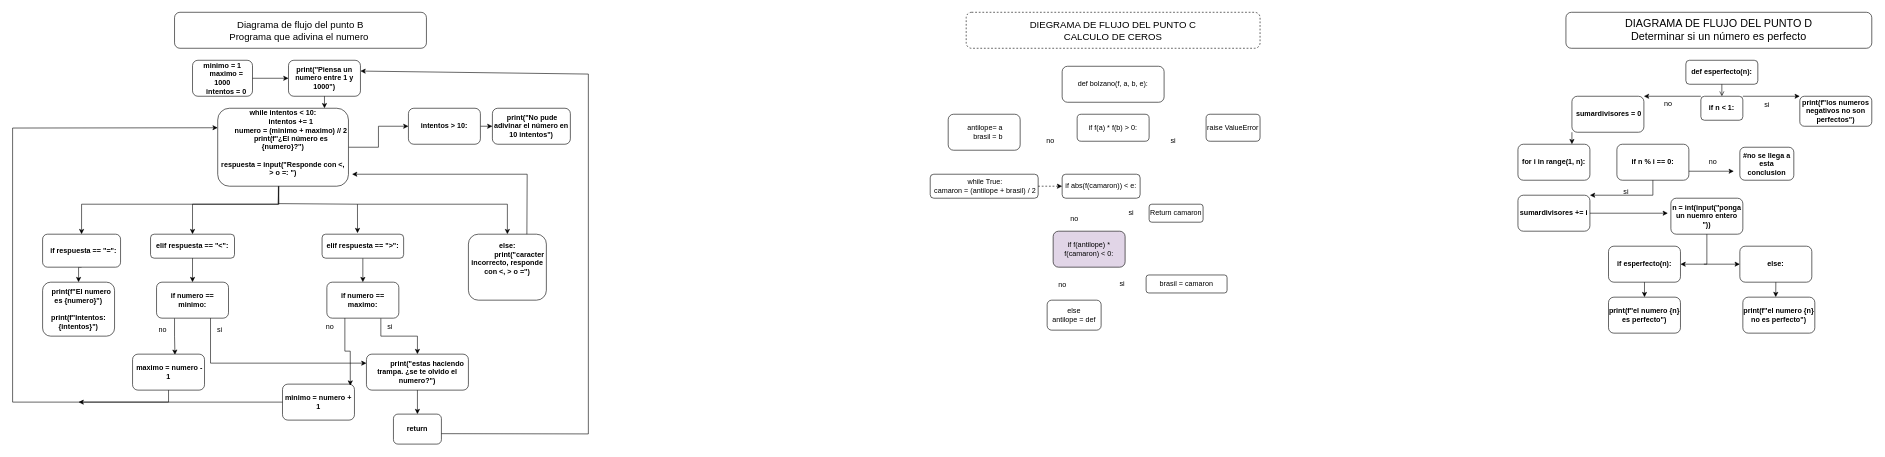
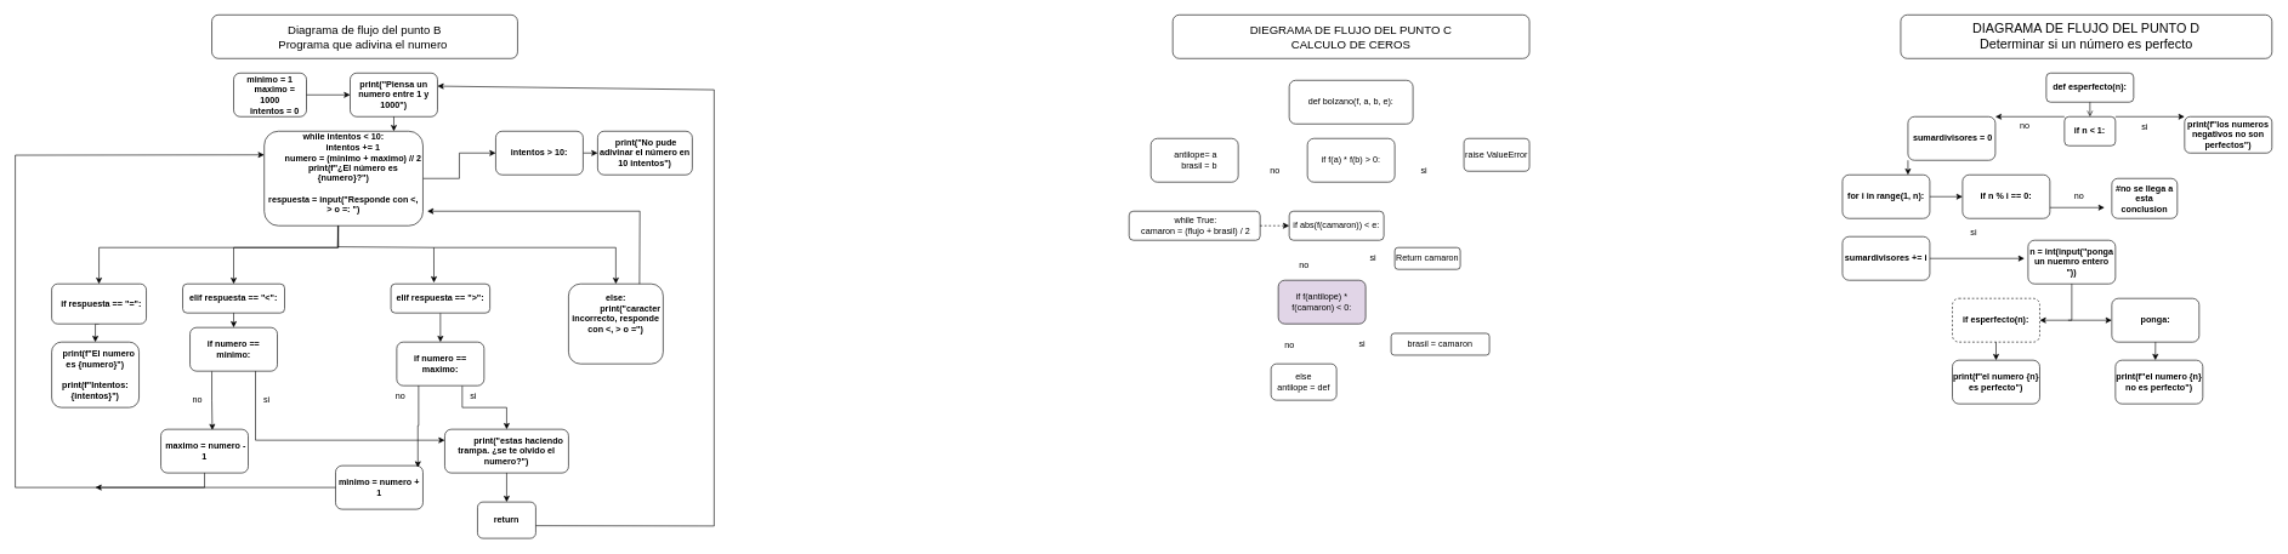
- <mxCell id="44" value="&lt;font size=&quot;3&quot;&gt;DIEGRAMA DE FLUJO DEL PUNTO C&lt;/font&gt;&lt;div&gt;&lt;font size=&quot;3&quot;&gt;CALCULO DE CEROS&lt;/font&gt;&lt;/div&gt;" style="rounded=1;whiteSpace=wrap;html=1;dashed=1;" vertex="1" parent="1"><mxGeometry x="1610" y="20" width="490" height="60" as="geometry" /></mxCell>
+ <mxCell id="44" value="&lt;font size=&quot;3&quot;&gt;DIEGRAMA DE FLUJO DEL PUNTO C&lt;/font&gt;&lt;div&gt;&lt;font size=&quot;3&quot;&gt;CALCULO DE CEROS&lt;/font&gt;&lt;/div&gt;" style="rounded=1;whiteSpace=wrap;html=1;" vertex="1" parent="1"><mxGeometry x="1610" y="20" width="490" height="60" as="geometry" /></mxCell>
- <mxCell id="46" value="if f(a) * f(b) &amp;gt; 0:" style="rounded=1;whiteSpace=wrap;html=1;" vertex="1" parent="1"><mxGeometry x="1795" y="190" width="120" height="45" as="geometry" /></mxCell>
+ <mxCell id="46" value="if f(a) * f(b) &amp;gt; 0:" style="rounded=1;whiteSpace=wrap;html=1;" vertex="1" parent="1"><mxGeometry x="1795" y="190" width="120" height="60" as="geometry" /></mxCell>
+ <mxCell id="81" value="" style="endArrow=classic;html=1;rounded=0;exitX=1;exitY=0.5;exitDx=0;exitDy=0;entryX=0;entryY=0.5;entryDx=0;entryDy=0;" edge="1" parent="1" source="70" target="76"><mxGeometry width="50" height="50" relative="1" as="geometry"><mxPoint x="2830" y="350" as="sourcePoint" /><mxPoint x="2880" y="300" as="targetPoint" /></mxGeometry></mxCell>
- <mxCell id="51" value="&lt;div&gt;&amp;nbsp;while True:&lt;/div&gt;&lt;div&gt;&lt;span style=&quot;background-color: initial;&quot;&gt;&amp;nbsp;camaron = (antilope + brasil) / 2&lt;/span&gt;&lt;/div&gt;" style="rounded=1;whiteSpace=wrap;html=1;" vertex="1" parent="1"><mxGeometry x="1550" y="290" width="180" height="40" as="geometry" /></mxCell>
+ <mxCell id="51" value="&lt;div&gt;&amp;nbsp;while True:&lt;/div&gt;&lt;div&gt;&lt;span style=&quot;background-color: initial;&quot;&gt;&amp;nbsp;camaron = (flujo + brasil) / 2&lt;/span&gt;&lt;/div&gt;" style="rounded=1;whiteSpace=wrap;html=1;" vertex="1" parent="1"><mxGeometry x="1550" y="290" width="180" height="40" as="geometry" /></mxCell>
- <mxCell id="80" value="" style="endArrow=classic;html=1;rounded=0;exitX=0.5;exitY=1;exitDx=0;exitDy=0;entryX=1;entryY=0;entryDx=0;entryDy=0;" edge="1" parent="1" source="76" target="77"><mxGeometry width="50" height="50" relative="1" as="geometry"><mxPoint x="2830" y="350" as="sourcePoint" /><mxPoint x="2880" y="300" as="targetPoint" /><Array as="points"><mxPoint x="2755" y="325" /></Array></mxGeometry></mxCell>
- <mxCell id="72" value="&lt;b&gt;if esperfecto(n):&lt;/b&gt;" style="rounded=1;whiteSpace=wrap;html=1;" vertex="1" parent="1"><mxGeometry x="2681" y="410" width="120" height="60" as="geometry" /></mxCell>
+ <mxCell id="72" value="&lt;b&gt;if esperfecto(n):&lt;/b&gt;" style="rounded=1;whiteSpace=wrap;html=1;dashed=1;" vertex="1" parent="1"><mxGeometry x="2681" y="410" width="120" height="60" as="geometry" /></mxCell>
- <mxCell id="73" value="&lt;b&gt;else:&lt;/b&gt;" style="rounded=1;whiteSpace=wrap;html=1;" vertex="1" parent="1"><mxGeometry x="2900" y="410" width="120" height="60" as="geometry" /></mxCell>
+ <mxCell id="73" value="&lt;b&gt;ponga:&lt;/b&gt;" style="rounded=1;whiteSpace=wrap;html=1;" vertex="1" parent="1"><mxGeometry x="2900" y="410" width="120" height="60" as="geometry" /></mxCell>
- <mxCell id="30" value="&lt;b&gt;if numero == minimo:&lt;/b&gt;" style="rounded=1;whiteSpace=wrap;html=1;" vertex="1" parent="1"><mxGeometry x="260" y="470" width="120" height="60" as="geometry" /></mxCell>
+ <mxCell id="30" value="&lt;b&gt;if numero == minimo:&lt;/b&gt;" style="rounded=1;whiteSpace=wrap;html=1;" vertex="1" parent="1"><mxGeometry x="260" y="450" width="120" height="60" as="geometry" /></mxCell>
- <mxCell id="22" value="&lt;b&gt;minimo = numero + 1&lt;/b&gt;" style="rounded=1;whiteSpace=wrap;html=1;" vertex="1" parent="1"><mxGeometry x="470" y="640" width="120" height="60" as="geometry" /></mxCell>
+ <mxCell id="22" value="&lt;b&gt;minimo = numero + 1&lt;/b&gt;" style="rounded=1;whiteSpace=wrap;html=1;" vertex="1" parent="1"><mxGeometry x="460" y="640" width="120" height="60" as="geometry" /></mxCell>
